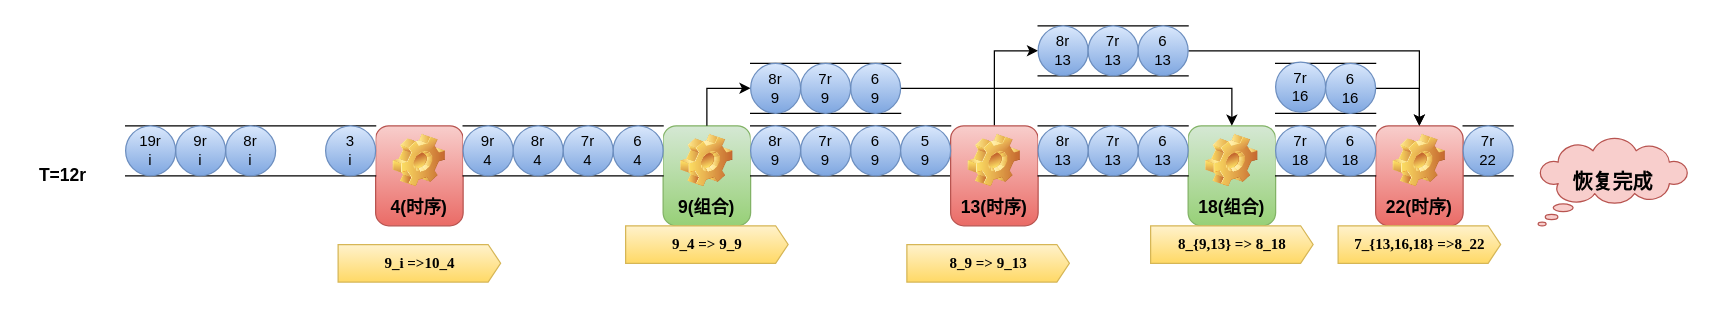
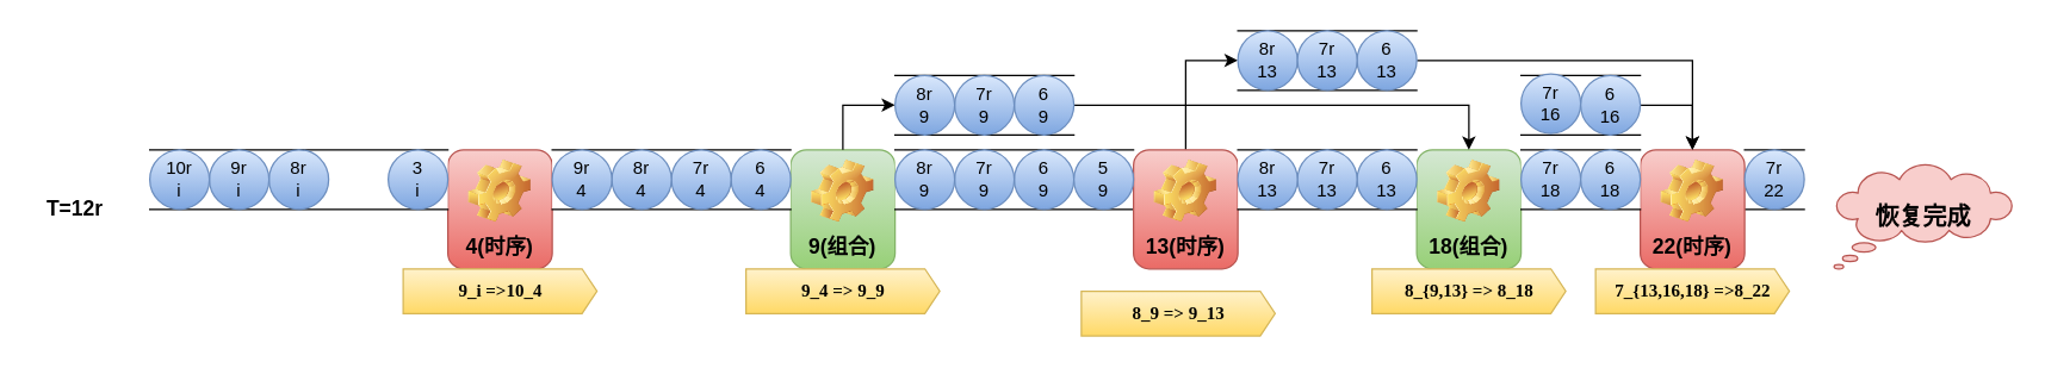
- <mxCell id="48" value="&lt;div&gt;19r&lt;/div&gt;&lt;div&gt;i&lt;/div&gt;" style="ellipse;whiteSpace=wrap;html=1;fillColor=#dae8fc;gradientColor=#7ea6e0;strokeColor=#6c8ebf;" vertex="1" parent="1"><mxGeometry x="100" y="100" width="40" height="40" as="geometry" /></mxCell>
+ <mxCell id="48" value="&lt;div&gt;10r&lt;/div&gt;&lt;div&gt;i&lt;/div&gt;" style="ellipse;whiteSpace=wrap;html=1;fillColor=#dae8fc;gradientColor=#7ea6e0;strokeColor=#6c8ebf;" vertex="1" parent="1"><mxGeometry x="100" y="100" width="40" height="40" as="geometry" /></mxCell>
- <mxCell id="16" value="9_i =&amp;gt;10_4" style="html=1;shadow=0;dashed=0;align=center;verticalAlign=middle;shape=mxgraph.arrows2.arrow;dy=0;dx=10;notch=0;fillColor=#fff2cc;gradientColor=#ffd966;strokeColor=#d6b656;fontFamily=Georgia;fontStyle=1" vertex="1" parent="1"><mxGeometry x="270" y="195" width="130" height="30" as="geometry" /></mxCell>
+ <mxCell id="16" value="9_i =&amp;gt;10_4" style="html=1;shadow=0;dashed=0;align=center;verticalAlign=middle;shape=mxgraph.arrows2.arrow;dy=0;dx=10;notch=0;fillColor=#fff2cc;gradientColor=#ffd966;strokeColor=#d6b656;fontFamily=Georgia;fontStyle=1" vertex="1" parent="1"><mxGeometry x="270" y="180" width="130" height="30" as="geometry" /></mxCell>
